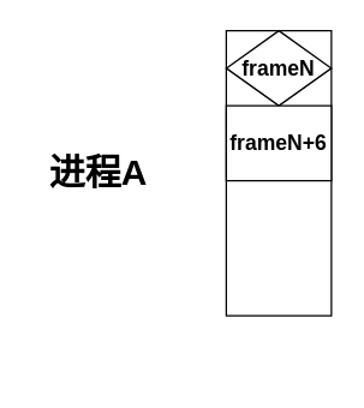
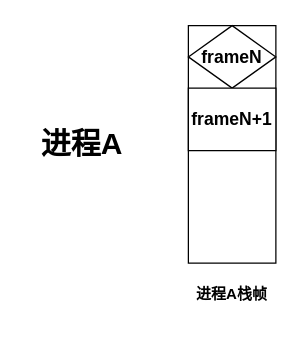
- <mxCell id="5" value="&lt;h3&gt;frameN+6&lt;/h3&gt;" style="rounded=0;whiteSpace=wrap;html=1;" parent="1" vertex="1"><mxGeometry x="150" y="70" width="70" height="50" as="geometry" /></mxCell>
+ <mxCell id="5" value="&lt;h3&gt;frameN+1&lt;/h3&gt;" style="rounded=0;whiteSpace=wrap;html=1;" parent="1" vertex="1"><mxGeometry x="150" y="70" width="70" height="50" as="geometry" /></mxCell>
+ <mxCell id="6" value="&lt;h4&gt;进程A栈帧&lt;/h4&gt;" style="text;html=1;strokeColor=none;fillColor=none;align=center;verticalAlign=middle;whiteSpace=wrap;rounded=0;" parent="1" vertex="1"><mxGeometry x="155" y="220" width="60" height="30" as="geometry" /></mxCell>
